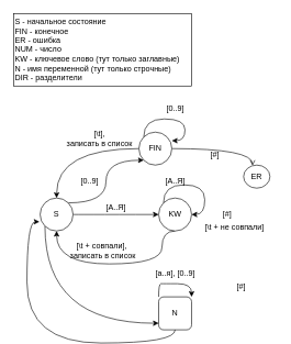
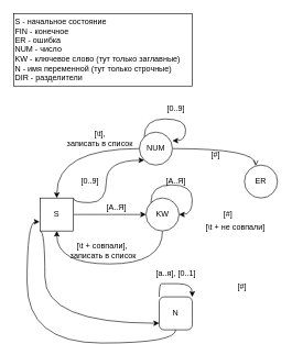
- <mxCell id="9" value="FIN" style="ellipse;whiteSpace=wrap;html=1;aspect=fixed;" vertex="1" parent="1"><mxGeometry x="210" y="200" width="50" height="50" as="geometry" /></mxCell>
+ <mxCell id="9" value="NUM" style="ellipse;whiteSpace=wrap;html=1;aspect=fixed;" vertex="1" parent="1"><mxGeometry x="210" y="200" width="50" height="50" as="geometry" /></mxCell>
- <mxCell id="13" value="ER" style="ellipse;whiteSpace=wrap;html=1;aspect=fixed;" vertex="1" parent="1"><mxGeometry x="369" y="250" width="40" height="35" as="geometry" /></mxCell>
+ <mxCell id="13" value="ER" style="ellipse;whiteSpace=wrap;html=1;aspect=fixed;" vertex="1" parent="1"><mxGeometry x="369" y="250" width="50" height="50" as="geometry" /></mxCell>
- <mxCell id="6" value="S" style="ellipse;whiteSpace=wrap;html=1;aspect=fixed;" vertex="1" parent="1"><mxGeometry x="60" y="300" width="50" height="50" as="geometry" /></mxCell>
+ <mxCell id="6" value="S" style="whiteSpace=wrap;html=1;aspect=fixed;rounded=0;" vertex="1" parent="1"><mxGeometry x="60" y="300" width="50" height="50" as="geometry" /></mxCell>
- <mxCell id="16" value="KW" style="ellipse;whiteSpace=wrap;html=1;aspect=fixed;" vertex="1" parent="1"><mxGeometry x="240" y="300" width="50" height="50" as="geometry" /></mxCell>
+ <mxCell id="16" value="KW" style="ellipse;whiteSpace=wrap;html=1;aspect=fixed;" vertex="1" parent="1"><mxGeometry x="220" y="300" width="50" height="50" as="geometry" /></mxCell>
- <mxCell id="27" value="[a..я], [0..9]" style="text;html=1;align=center;verticalAlign=middle;resizable=0;points=[];autosize=1;strokeColor=none;fillColor=none;" vertex="1" parent="1"><mxGeometry x="225" y="400" width="80" height="30" as="geometry" /></mxCell>
+ <mxCell id="27" value="[a..я], [0..1]" style="text;html=1;align=center;verticalAlign=middle;resizable=0;points=[];autosize=1;strokeColor=none;fillColor=none;" vertex="1" parent="1"><mxGeometry x="225" y="400" width="80" height="30" as="geometry" /></mxCell>
